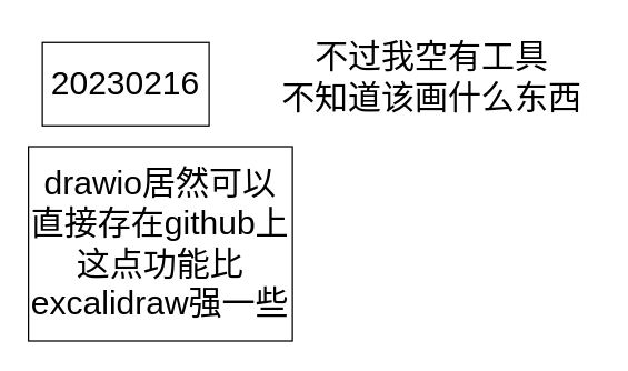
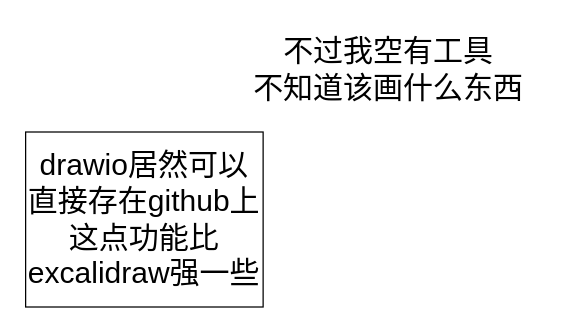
- <mxCell id="2" value="&lt;div style=&quot;font-size: 24px;&quot;&gt;20230216&lt;/div&gt;" style="rounded=0;whiteSpace=wrap;html=1;fontSize=24;" vertex="1" parent="1"><mxGeometry x="30" y="30" width="120" height="60" as="geometry" /></mxCell>
